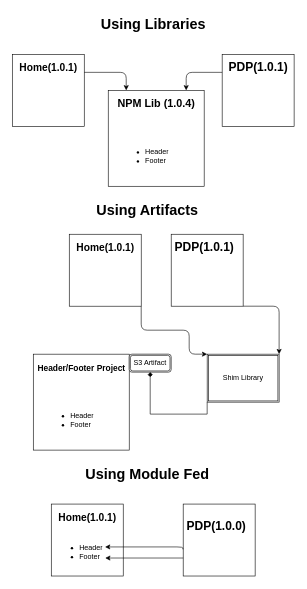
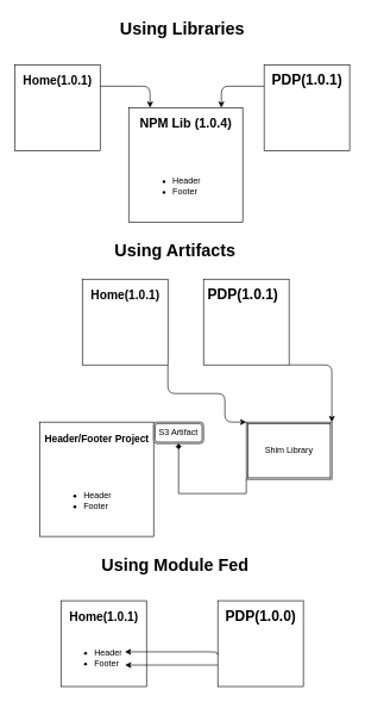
- <mxCell id="28" value="&lt;font style=&quot;font-size: 20px&quot;&gt;PDP(1.0.0)&lt;/font&gt;" style="text;strokeColor=none;fillColor=none;html=1;fontSize=24;fontStyle=1;verticalAlign=middle;align=center;" vertex="1" parent="1"><mxGeometry x="310" y="855" width="100" height="40" as="geometry" /></mxCell>
+ <mxCell id="28" value="&lt;font style=&quot;font-size: 20px&quot;&gt;PDP(1.0.0)&lt;/font&gt;" style="text;strokeColor=none;fillColor=none;html=1;fontSize=24;fontStyle=1;verticalAlign=middle;align=center;" vertex="1" parent="1"><mxGeometry x="315" y="840" width="100" height="40" as="geometry" /></mxCell>
